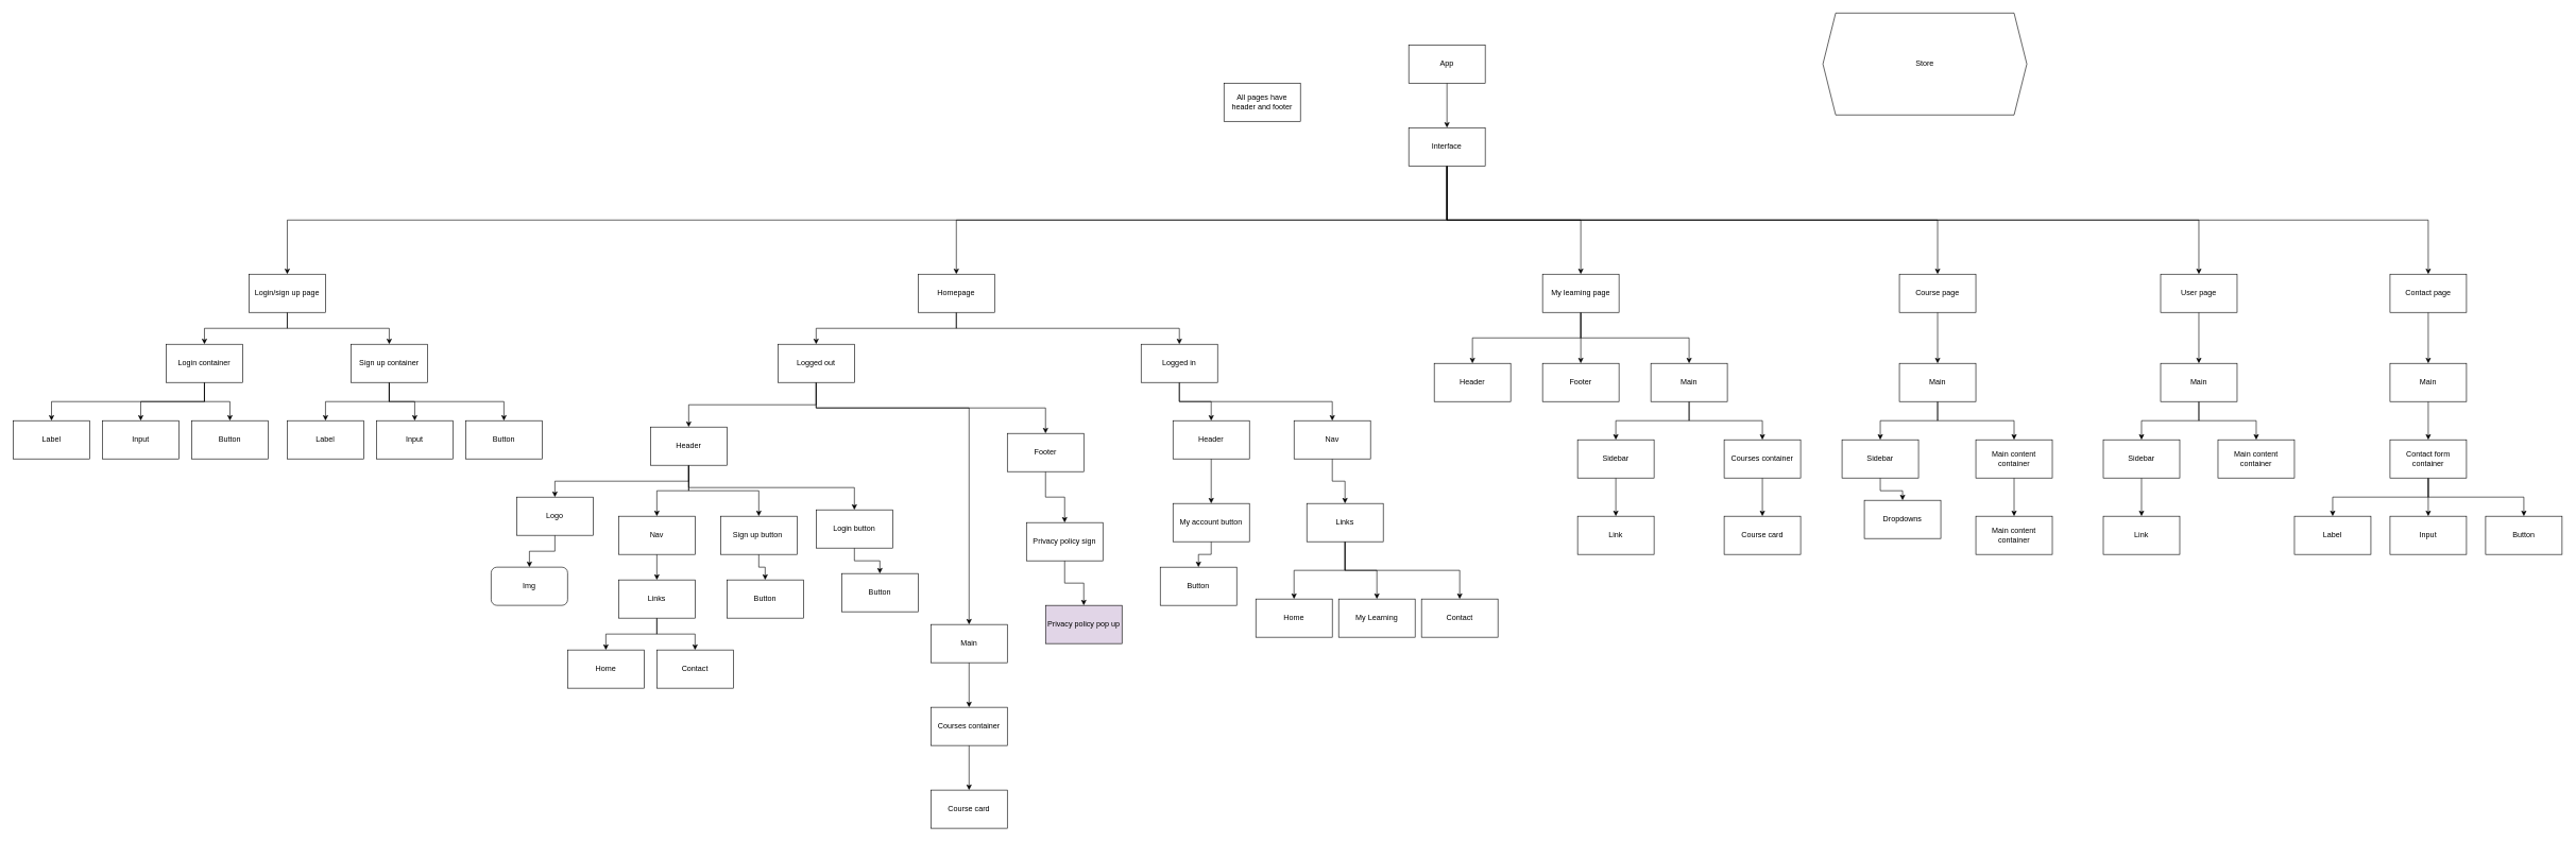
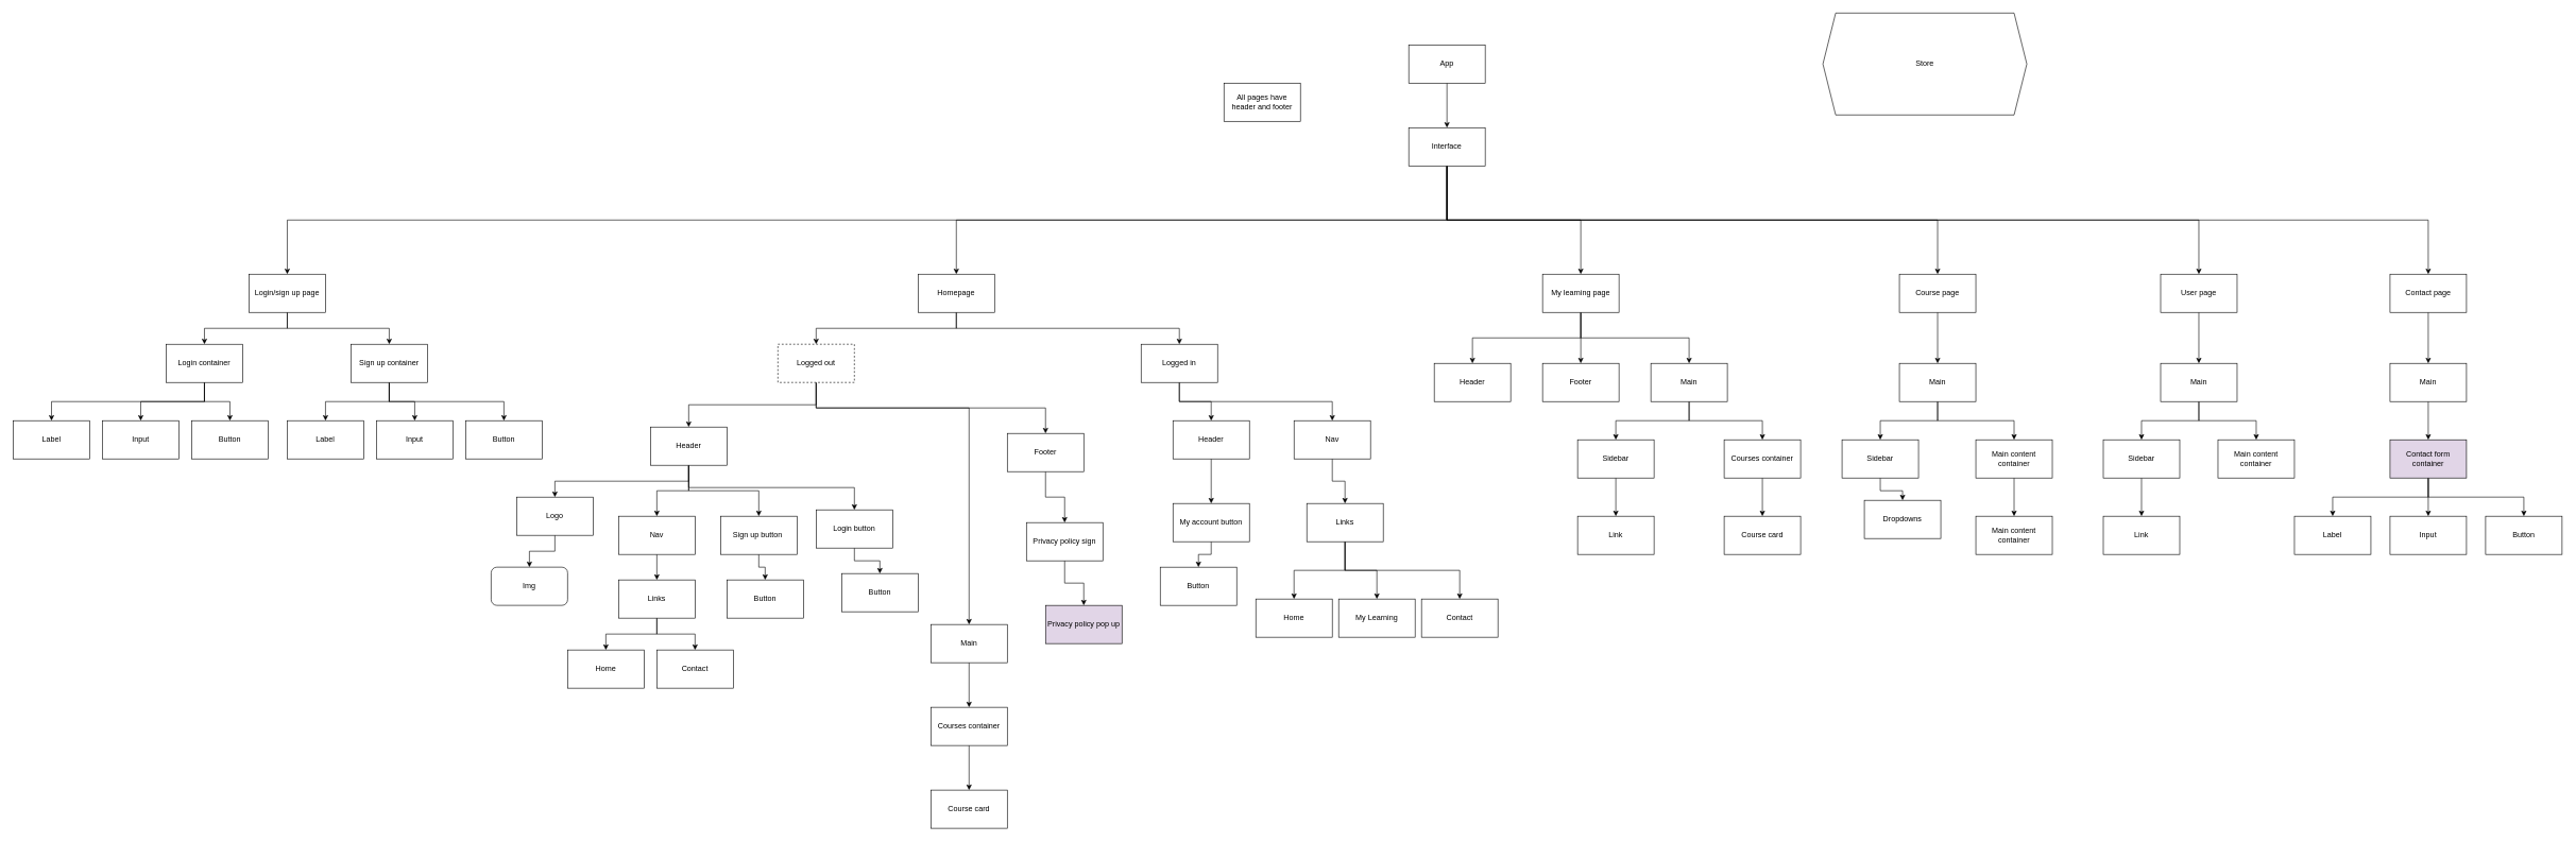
- <mxCell id="52" value="Logged out" style="rounded=0;whiteSpace=wrap;html=1;" vertex="1" parent="1"><mxGeometry x="1220" y="540" width="120" height="60" as="geometry" /></mxCell>
+ <mxCell id="52" value="Logged out" style="rounded=0;whiteSpace=wrap;html=1;dashed=1;" vertex="1" parent="1"><mxGeometry x="1220" y="540" width="120" height="60" as="geometry" /></mxCell>
- <mxCell id="110" value="Contact form container" style="rounded=0;whiteSpace=wrap;html=1;" vertex="1" parent="1"><mxGeometry x="3750" y="690" width="120" height="60" as="geometry" /></mxCell>
+ <mxCell id="110" value="Contact form container" style="rounded=0;whiteSpace=wrap;html=1;fillColor=#e1d5e7;" vertex="1" parent="1"><mxGeometry x="3750" y="690" width="120" height="60" as="geometry" /></mxCell>
